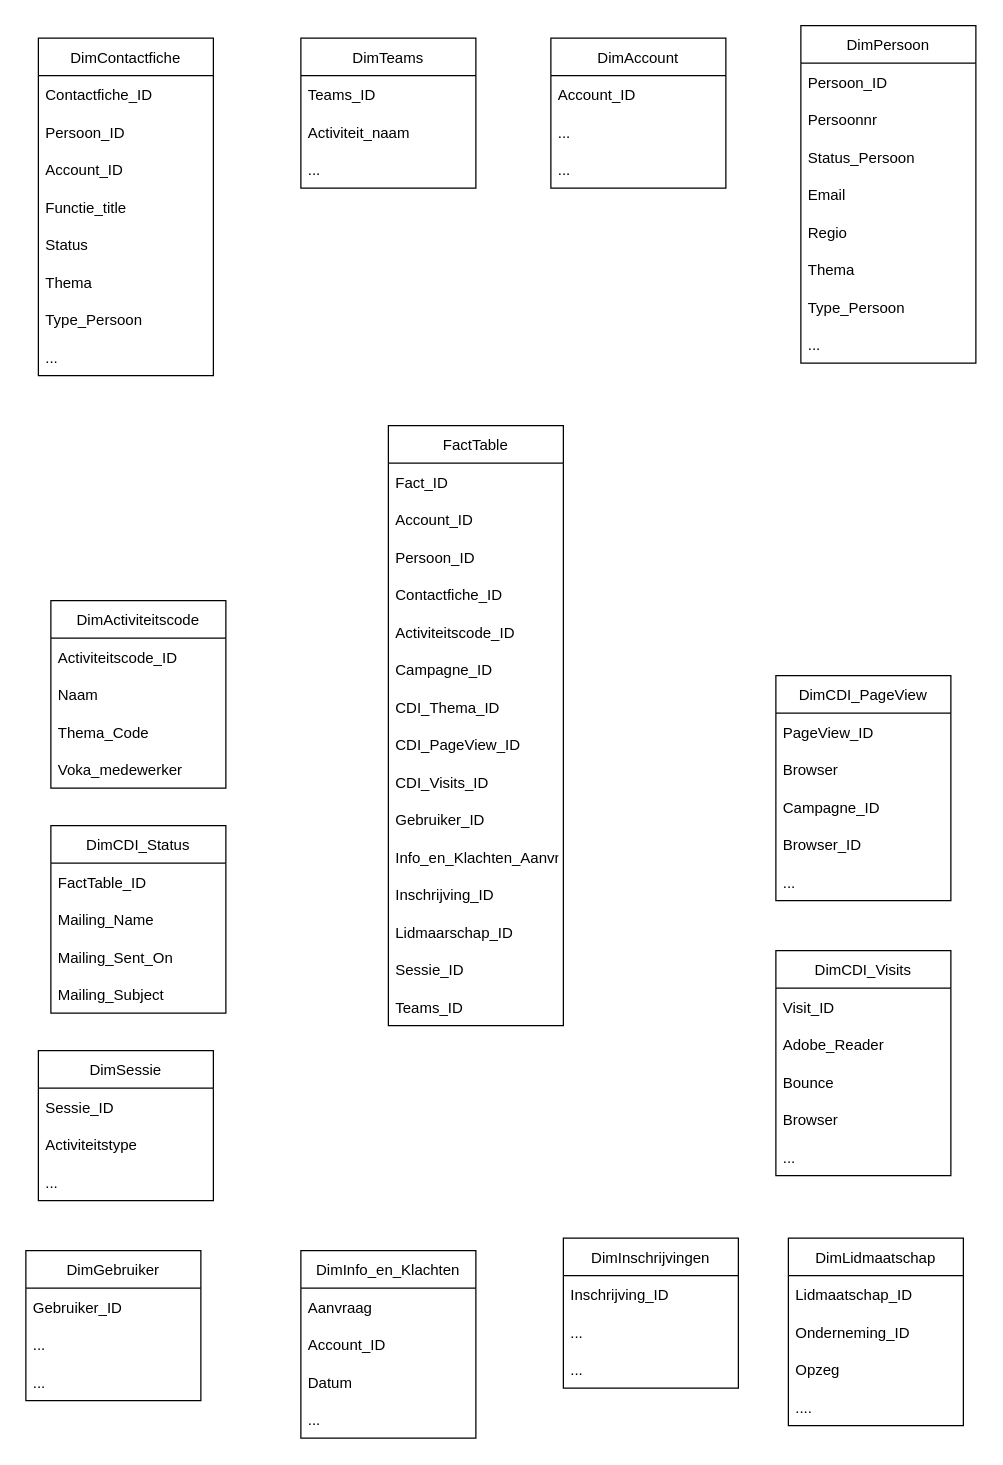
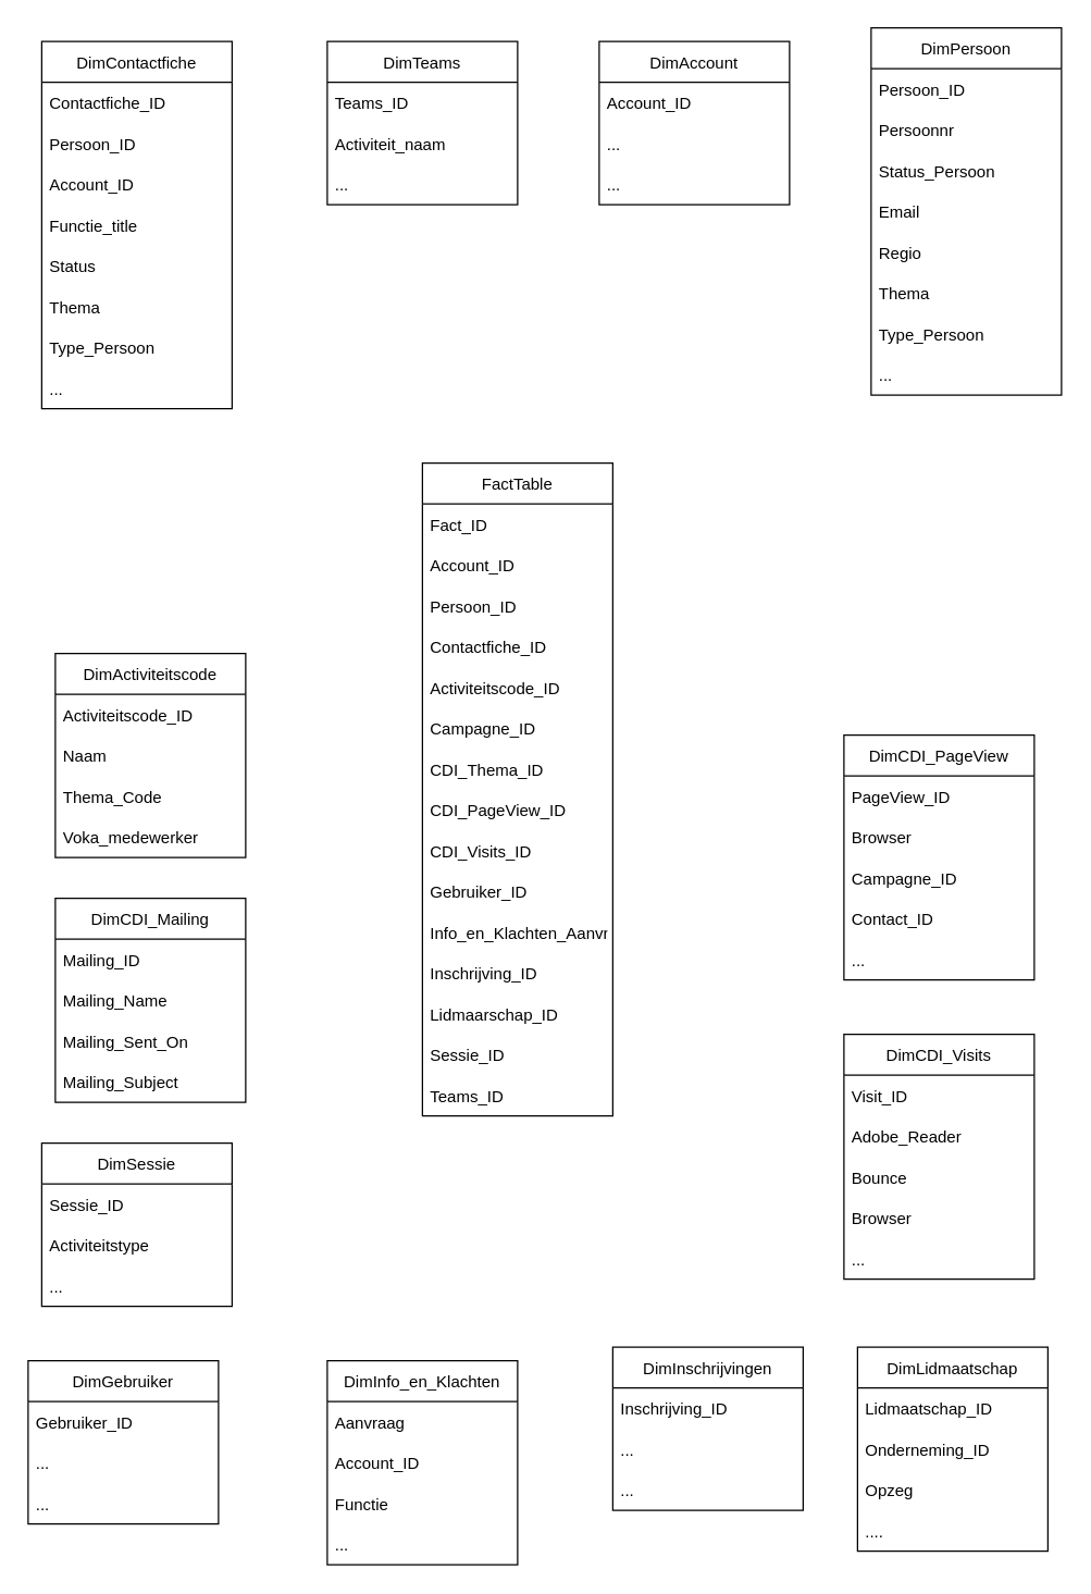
- <mxCell id="45" value="DimCDI_Status" style="swimlane;fontStyle=0;childLayout=stackLayout;horizontal=1;startSize=30;horizontalStack=0;resizeParent=1;resizeParentMax=0;resizeLast=0;collapsible=1;marginBottom=0;" vertex="1" parent="1"><mxGeometry x="40" y="660" width="140" height="150" as="geometry" /></mxCell>
+ <mxCell id="45" value="DimCDI_Mailing" style="swimlane;fontStyle=0;childLayout=stackLayout;horizontal=1;startSize=30;horizontalStack=0;resizeParent=1;resizeParentMax=0;resizeLast=0;collapsible=1;marginBottom=0;" vertex="1" parent="1"><mxGeometry x="40" y="660" width="140" height="150" as="geometry" /></mxCell>
- <mxCell id="54" value="Browser_ID" style="text;strokeColor=none;fillColor=none;align=left;verticalAlign=middle;spacingLeft=4;spacingRight=4;overflow=hidden;points=[[0,0.5],[1,0.5]];portConstraint=eastwest;rotatable=0;" vertex="1" parent="50"><mxGeometry y="120" width="140" height="30" as="geometry" /></mxCell>
+ <mxCell id="54" value="Contact_ID" style="text;strokeColor=none;fillColor=none;align=left;verticalAlign=middle;spacingLeft=4;spacingRight=4;overflow=hidden;points=[[0,0.5],[1,0.5]];portConstraint=eastwest;rotatable=0;" vertex="1" parent="50"><mxGeometry y="120" width="140" height="30" as="geometry" /></mxCell>
- <mxCell id="46" value="FactTable_ID" style="text;strokeColor=none;fillColor=none;align=left;verticalAlign=middle;spacingLeft=4;spacingRight=4;overflow=hidden;points=[[0,0.5],[1,0.5]];portConstraint=eastwest;rotatable=0;" vertex="1" parent="45"><mxGeometry y="30" width="140" height="30" as="geometry" /></mxCell>
+ <mxCell id="46" value="Mailing_ID" style="text;strokeColor=none;fillColor=none;align=left;verticalAlign=middle;spacingLeft=4;spacingRight=4;overflow=hidden;points=[[0,0.5],[1,0.5]];portConstraint=eastwest;rotatable=0;" vertex="1" parent="45"><mxGeometry y="30" width="140" height="30" as="geometry" /></mxCell>
- <mxCell id="69" value="Datum" style="text;strokeColor=none;fillColor=none;align=left;verticalAlign=middle;spacingLeft=4;spacingRight=4;overflow=hidden;points=[[0,0.5],[1,0.5]];portConstraint=eastwest;rotatable=0;" vertex="1" parent="66"><mxGeometry y="90" width="140" height="30" as="geometry" /></mxCell>
+ <mxCell id="69" value="Functie" style="text;strokeColor=none;fillColor=none;align=left;verticalAlign=middle;spacingLeft=4;spacingRight=4;overflow=hidden;points=[[0,0.5],[1,0.5]];portConstraint=eastwest;rotatable=0;" vertex="1" parent="66"><mxGeometry y="90" width="140" height="30" as="geometry" /></mxCell>
